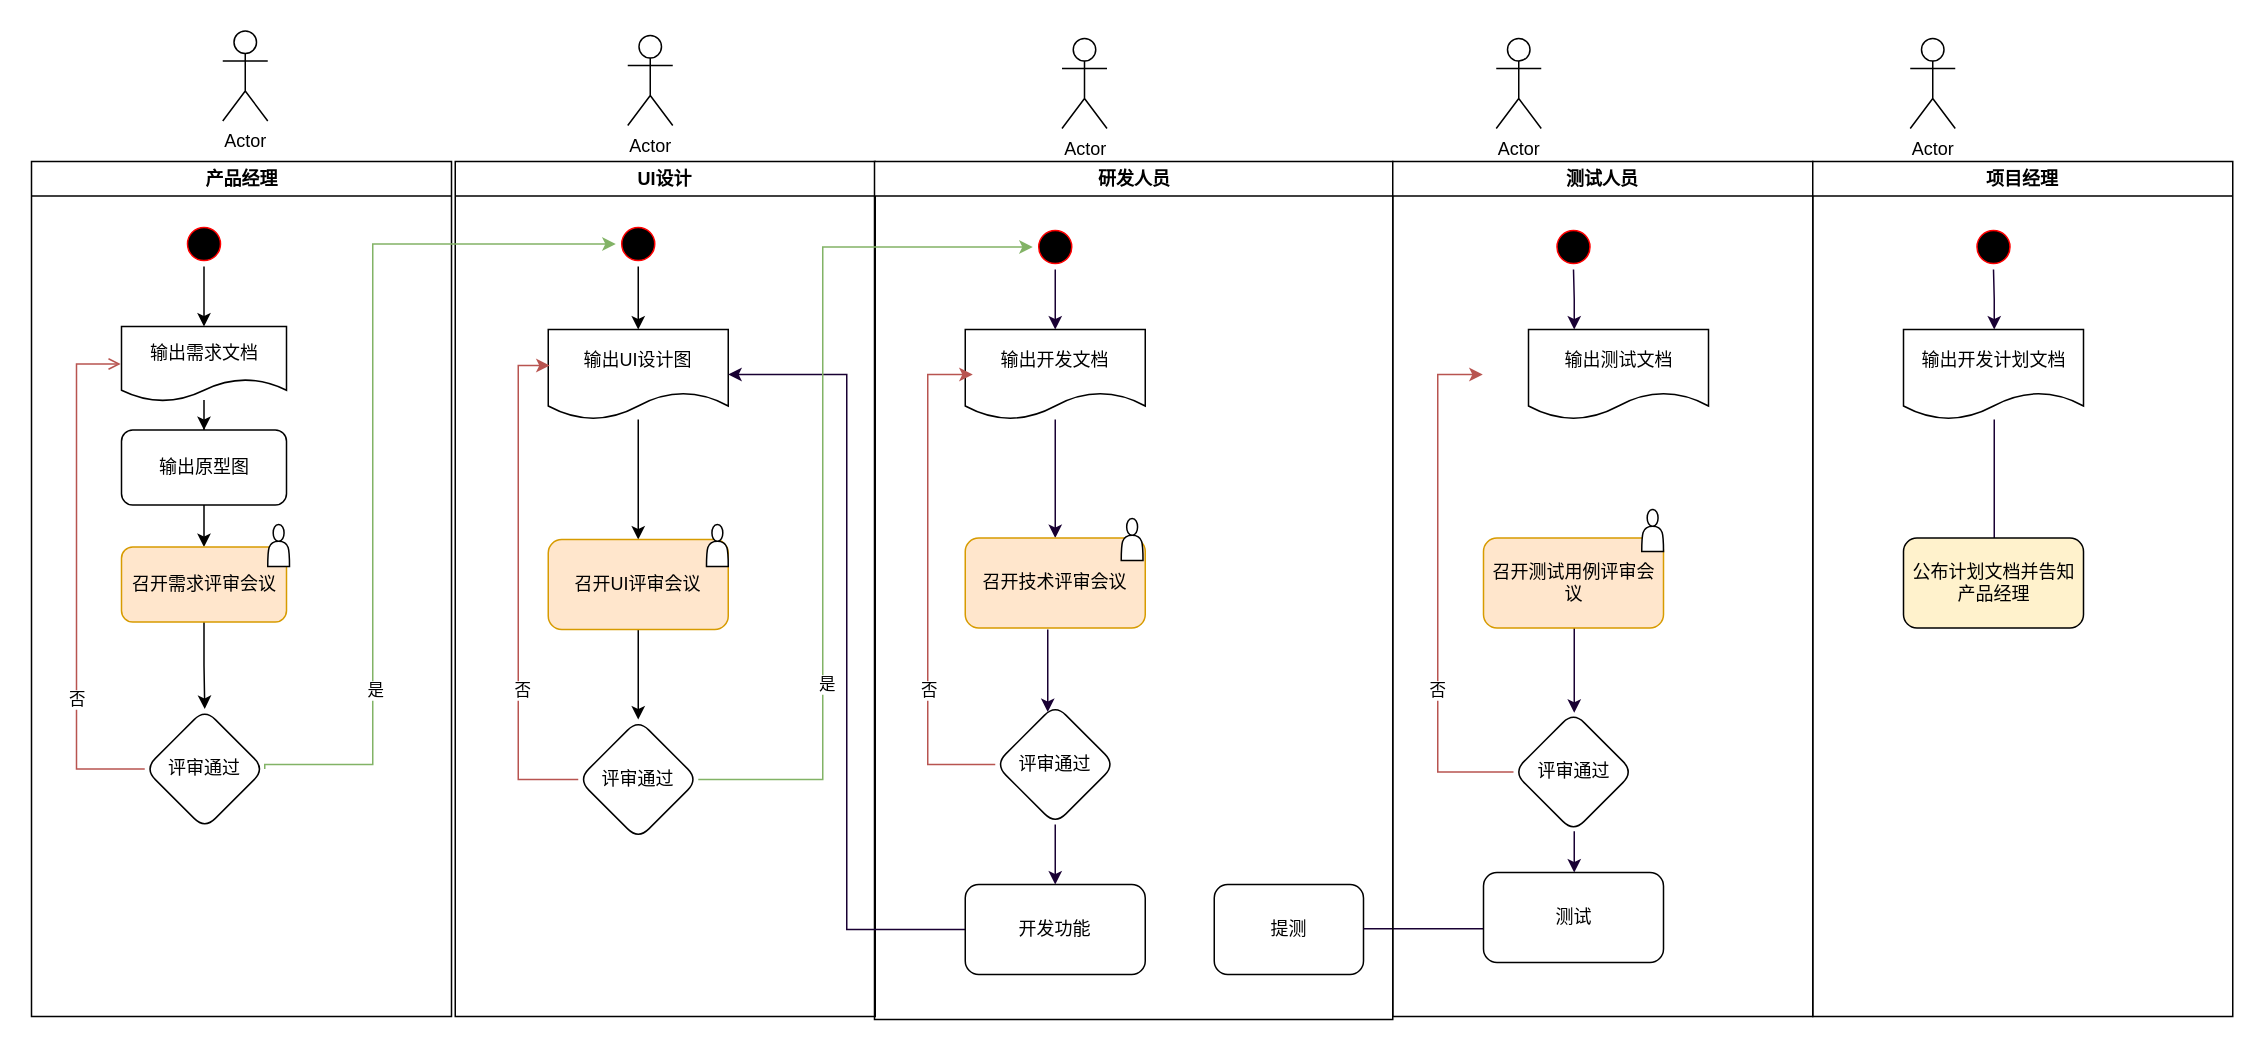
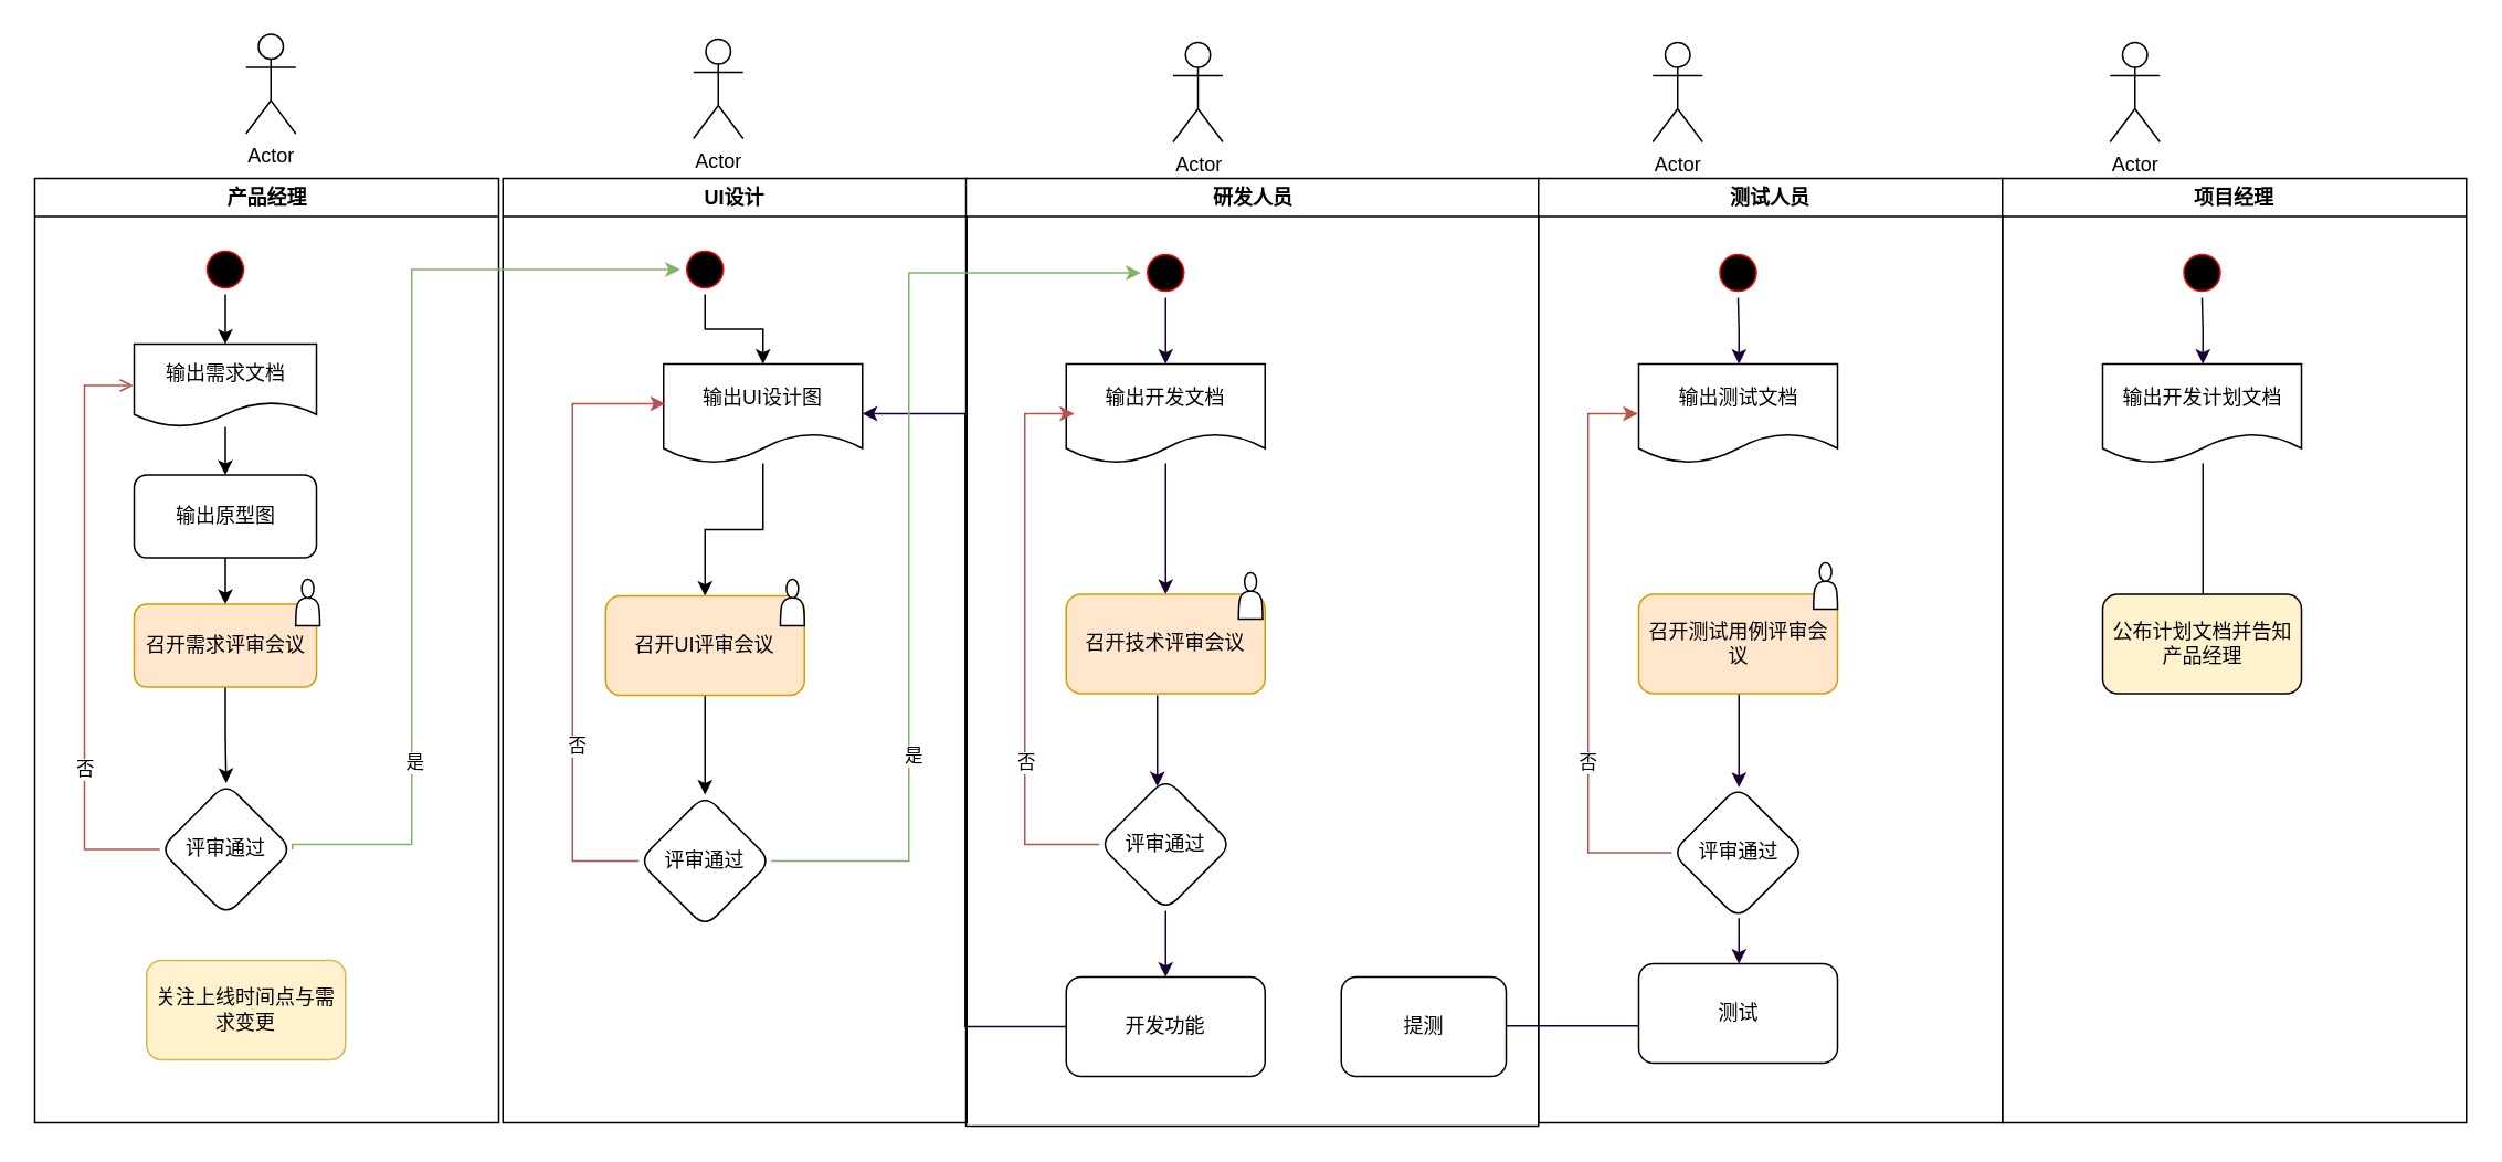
- <mxCell id="6" value="输出需求文档" style="shape=document;whiteSpace=wrap;html=1;boundedLbl=1;fontFamily=Helvetica;fontSize=12;fontColor=rgb(0, 0, 0);align=center;strokeColor=rgb(0, 0, 0);fillColor=rgb(255, 255, 255);" parent="2" vertex="1"><mxGeometry x="60" y="110" width="110" height="50" as="geometry" /></mxCell>
+ <mxCell id="6" value="输出需求文档" style="shape=document;whiteSpace=wrap;html=1;boundedLbl=1;fontFamily=Helvetica;fontSize=12;fontColor=rgb(0, 0, 0);align=center;strokeColor=rgb(0, 0, 0);fillColor=rgb(255, 255, 255);" parent="2" vertex="1"><mxGeometry x="60" y="100" width="110" height="50" as="geometry" /></mxCell>
- <mxCell id="20" value="输出UI设计图" style="shape=document;whiteSpace=wrap;html=1;boundedLbl=1;fontFamily=Helvetica;fontSize=12;fontColor=rgb(0, 0, 0);align=center;strokeColor=rgb(0, 0, 0);fillColor=rgb(255, 255, 255);" parent="16" vertex="1"><mxGeometry x="62" y="112" width="120" height="60" as="geometry" /></mxCell>
+ <mxCell id="20" value="输出UI设计图" style="shape=document;whiteSpace=wrap;html=1;boundedLbl=1;fontFamily=Helvetica;fontSize=12;fontColor=rgb(0, 0, 0);align=center;strokeColor=rgb(0, 0, 0);fillColor=rgb(255, 255, 255);" parent="16" vertex="1"><mxGeometry x="97" y="112" width="120" height="60" as="geometry" /></mxCell>
- <mxCell id="54" value="输出测试文档" style="shape=document;whiteSpace=wrap;html=1;boundedLbl=1;fontFamily=Helvetica;fontSize=12;fontColor=rgb(0, 0, 0);align=center;strokeColor=rgb(0, 0, 0);fillColor=rgb(255, 255, 255);" parent="51" vertex="1"><mxGeometry x="90.5" y="112" width="120" height="60" as="geometry" /></mxCell>
+ <mxCell id="54" value="输出测试文档" style="shape=document;whiteSpace=wrap;html=1;boundedLbl=1;fontFamily=Helvetica;fontSize=12;fontColor=rgb(0, 0, 0);align=center;strokeColor=rgb(0, 0, 0);fillColor=rgb(255, 255, 255);" parent="51" vertex="1"><mxGeometry x="60.5" y="112" width="120" height="60" as="geometry" /></mxCell>
+ <mxCell id="15" value="关注上线时间点与需求变更" style="rounded=1;whiteSpace=wrap;html=1;fillColor=#fff2cc;strokeColor=#d6b656;" parent="2" vertex="1"><mxGeometry x="67.5" y="472" width="120" height="60" as="geometry" /></mxCell>
